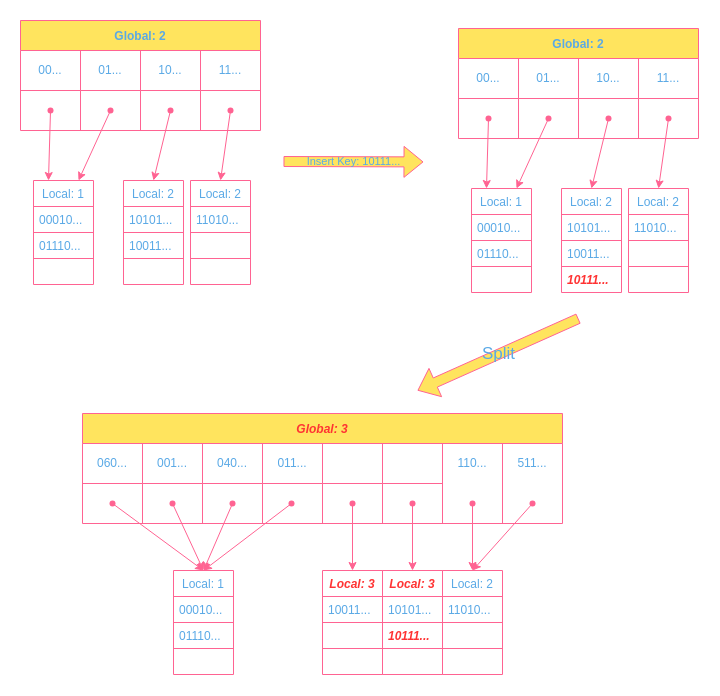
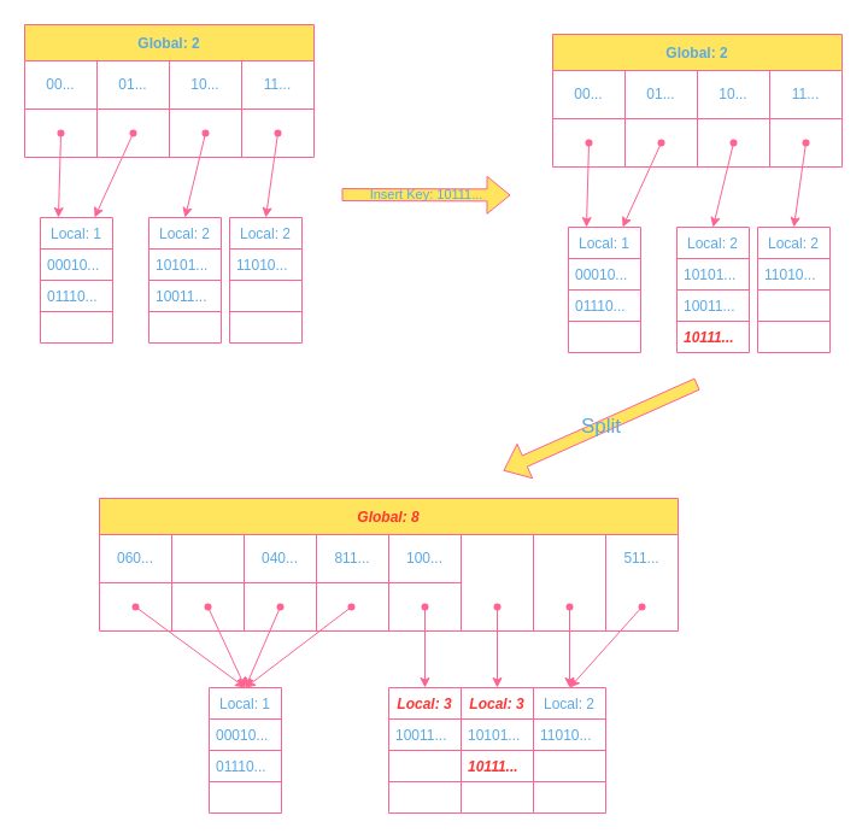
- <mxCell id="81" value="Global: 3" style="shape=table;startSize=30;container=1;collapsible=0;childLayout=tableLayout;fontStyle=3;align=center;rounded=0;sketch=0;strokeColor=#FF6392;fillColor=#FFE45E;fontColor=#FF3333;" parent="68" vertex="1"><mxGeometry width="480" height="110" as="geometry" /></mxCell>
+ <mxCell id="81" value="Global: 8" style="shape=table;startSize=30;container=1;collapsible=0;childLayout=tableLayout;fontStyle=3;align=center;rounded=0;sketch=0;strokeColor=#FF6392;fillColor=#FFE45E;fontColor=#FF3333;" parent="68" vertex="1"><mxGeometry width="480" height="110" as="geometry" /></mxCell>
- <mxCell id="84" value="001..." style="shape=partialRectangle;html=1;whiteSpace=wrap;connectable=0;fillColor=none;top=0;left=0;bottom=0;right=0;overflow=hidden;strokeColor=#FF6392;fontColor=#5AA9E6;" parent="82" vertex="1"><mxGeometry x="60" width="60" height="40" as="geometry" /></mxCell>
- <mxCell id="86" value="011..." style="shape=partialRectangle;html=1;whiteSpace=wrap;connectable=0;fillColor=none;top=0;left=0;bottom=0;right=0;overflow=hidden;strokeColor=#FF6392;fontColor=#5AA9E6;" parent="82" vertex="1"><mxGeometry x="180" width="60" height="40" as="geometry" /></mxCell>
+ <mxCell id="86" value="811..." style="shape=partialRectangle;html=1;whiteSpace=wrap;connectable=0;fillColor=none;top=0;left=0;bottom=0;right=0;overflow=hidden;strokeColor=#FF6392;fontColor=#5AA9E6;" parent="82" vertex="1"><mxGeometry x="180" width="60" height="40" as="geometry" /></mxCell>
+ <mxCell id="87" value="100..." style="shape=partialRectangle;html=1;whiteSpace=wrap;connectable=0;fillColor=none;top=0;left=0;bottom=0;right=0;overflow=hidden;strokeColor=#FF6392;fontColor=#5AA9E6;" parent="82" vertex="1"><mxGeometry x="240" width="60" height="40" as="geometry" /></mxCell>
- <mxCell id="88" value="110..." style="shape=partialRectangle;html=1;whiteSpace=wrap;connectable=0;fillColor=none;top=0;left=0;bottom=0;right=0;overflow=hidden;strokeColor=#FF6392;fontColor=#5AA9E6;" parent="82" vertex="1"><mxGeometry x="360" width="60" height="40" as="geometry" /></mxCell>
